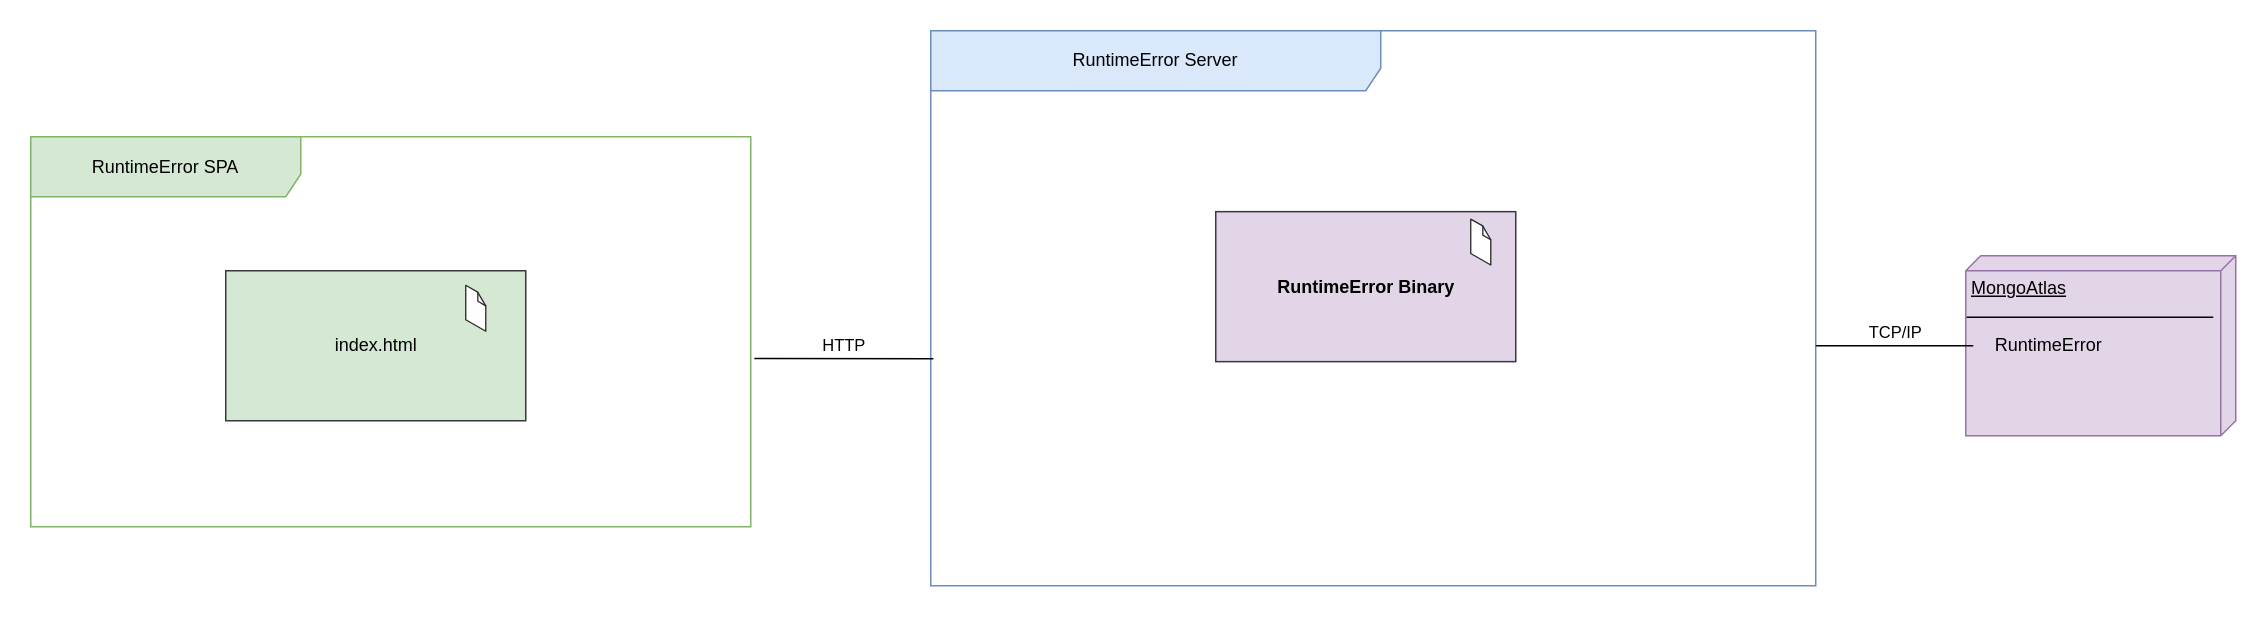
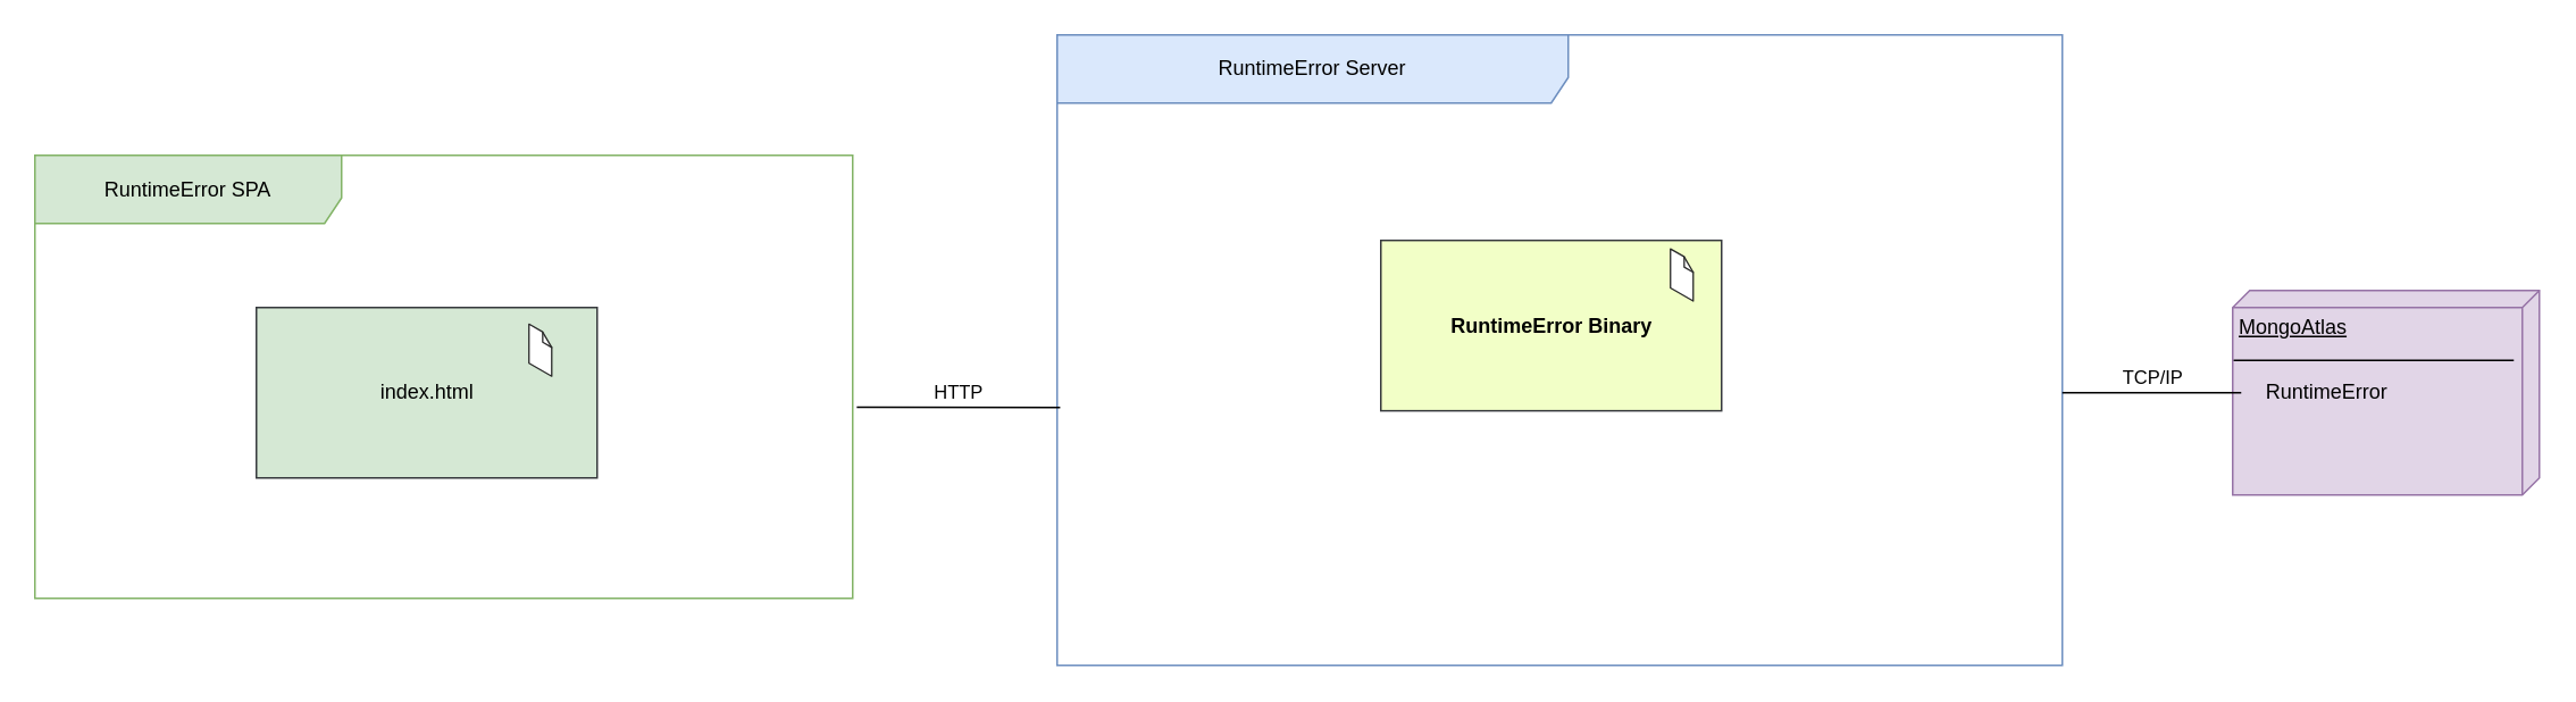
- <mxCell id="3" value="&lt;b&gt;RuntimeError Binary&lt;/b&gt;" style="html=1;dropTarget=0;fillColor=#e1d5e7;strokeColor=#36393d;" parent="1" vertex="1"><mxGeometry x="810" y="140.6" width="200" height="100" as="geometry" /></mxCell>
+ <mxCell id="3" value="&lt;b&gt;RuntimeError Binary&lt;/b&gt;" style="html=1;dropTarget=0;fillColor=#F2FFC7;strokeColor=#36393d;" parent="1" vertex="1"><mxGeometry x="810" y="140.6" width="200" height="100" as="geometry" /></mxCell>
